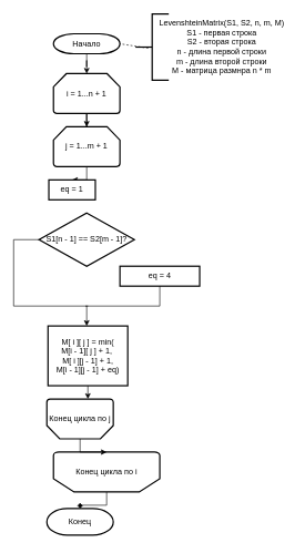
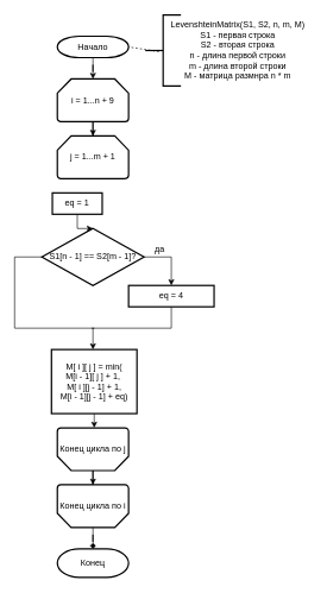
- <mxCell id="8" value="i = 1...n + 1" style="strokeWidth=2;html=1;shape=mxgraph.flowchart.loop_limit;whiteSpace=wrap;" vertex="1" parent="1"><mxGeometry x="80" y="110" width="100" height="60" as="geometry" /></mxCell>
+ <mxCell id="8" value="i = 1...n + 9" style="strokeWidth=2;html=1;shape=mxgraph.flowchart.loop_limit;whiteSpace=wrap;" vertex="1" parent="1"><mxGeometry x="80" y="110" width="100" height="60" as="geometry" /></mxCell>
- <mxCell id="9" value="" style="edgeStyle=orthogonalEdgeStyle;rounded=0;orthogonalLoop=1;jettySize=auto;html=1;" edge="1" parent="1" source="10" target="17"><mxGeometry relative="1" as="geometry" /></mxCell>
+ <mxCell id="16" value="" style="edgeStyle=orthogonalEdgeStyle;rounded=0;orthogonalLoop=1;jettySize=auto;html=1;entryX=0.5;entryY=0;entryDx=0;entryDy=0;entryPerimeter=0;" edge="1" parent="1" source="17" target="15"><mxGeometry relative="1" as="geometry"><mxPoint x="132" y="320" as="targetPoint" /></mxGeometry></mxCell>
+ <mxCell id="19" value="да" style="text;html=1;strokeColor=none;fillColor=none;align=center;verticalAlign=middle;whiteSpace=wrap;rounded=0;" vertex="1" parent="1"><mxGeometry x="203.5" y="340" width="40" height="20" as="geometry" /></mxCell>
+ <mxCell id="14" value="" style="edgeStyle=orthogonalEdgeStyle;rounded=0;orthogonalLoop=1;jettySize=auto;html=1;exitX=1;exitY=0.5;exitDx=0;exitDy=0;exitPerimeter=0;entryX=0.5;entryY=0;entryDx=0;entryDy=0;" edge="1" parent="1" source="15" target="13"><mxGeometry relative="1" as="geometry"><mxPoint x="248.75" y="420" as="targetPoint" /></mxGeometry></mxCell>
- <mxCell id="12" value="Конец цикла по j" style="strokeWidth=2;html=1;shape=mxgraph.flowchart.loop_limit;whiteSpace=wrap;direction=west;" vertex="1" parent="1"><mxGeometry x="70" y="600" width="100" height="60" as="geometry" /></mxCell>
+ <mxCell id="12" value="Конец цикла по j" style="strokeWidth=2;html=1;shape=mxgraph.flowchart.loop_limit;whiteSpace=wrap;direction=west;" vertex="1" parent="1"><mxGeometry x="80" y="600" width="100" height="60" as="geometry" /></mxCell>
- <mxCell id="6" value="Конец цикла по i" style="strokeWidth=2;html=1;shape=mxgraph.flowchart.loop_limit;whiteSpace=wrap;direction=west;" vertex="1" parent="1"><mxGeometry x="80" y="680" width="160" height="60" as="geometry" /></mxCell>
+ <mxCell id="6" value="Конец цикла по i" style="strokeWidth=2;html=1;shape=mxgraph.flowchart.loop_limit;whiteSpace=wrap;direction=west;" vertex="1" parent="1"><mxGeometry x="80" y="680" width="100" height="60" as="geometry" /></mxCell>
- <mxCell id="4" value="Конец" style="strokeWidth=2;html=1;shape=mxgraph.flowchart.terminator;whiteSpace=wrap;" vertex="1" parent="1"><mxGeometry x="70" y="765" width="100" height="40" as="geometry" /></mxCell>
+ <mxCell id="4" value="Конец" style="strokeWidth=2;html=1;shape=mxgraph.flowchart.terminator;whiteSpace=wrap;" vertex="1" parent="1"><mxGeometry x="80" y="770" width="100" height="40" as="geometry" /></mxCell>
